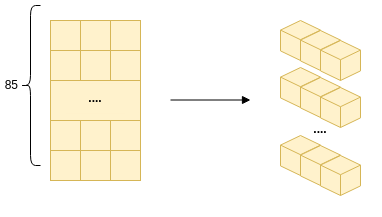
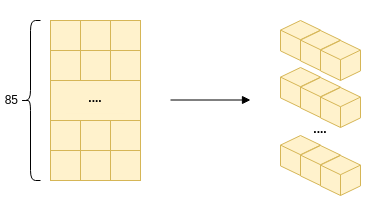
- <mxCell id="26" value="85" style="shape=curlyBracket;whiteSpace=wrap;html=1;rounded=1;labelPosition=left;verticalLabelPosition=middle;align=right;verticalAlign=middle;" vertex="1" parent="1"><mxGeometry x="20" y="5" width="20" height="160" as="geometry" /></mxCell>
+ <mxCell id="26" value="85" style="shape=curlyBracket;whiteSpace=wrap;html=1;rounded=1;labelPosition=left;verticalLabelPosition=middle;align=right;verticalAlign=middle;" vertex="1" parent="1"><mxGeometry x="20" y="20" width="20" height="160" as="geometry" /></mxCell>
